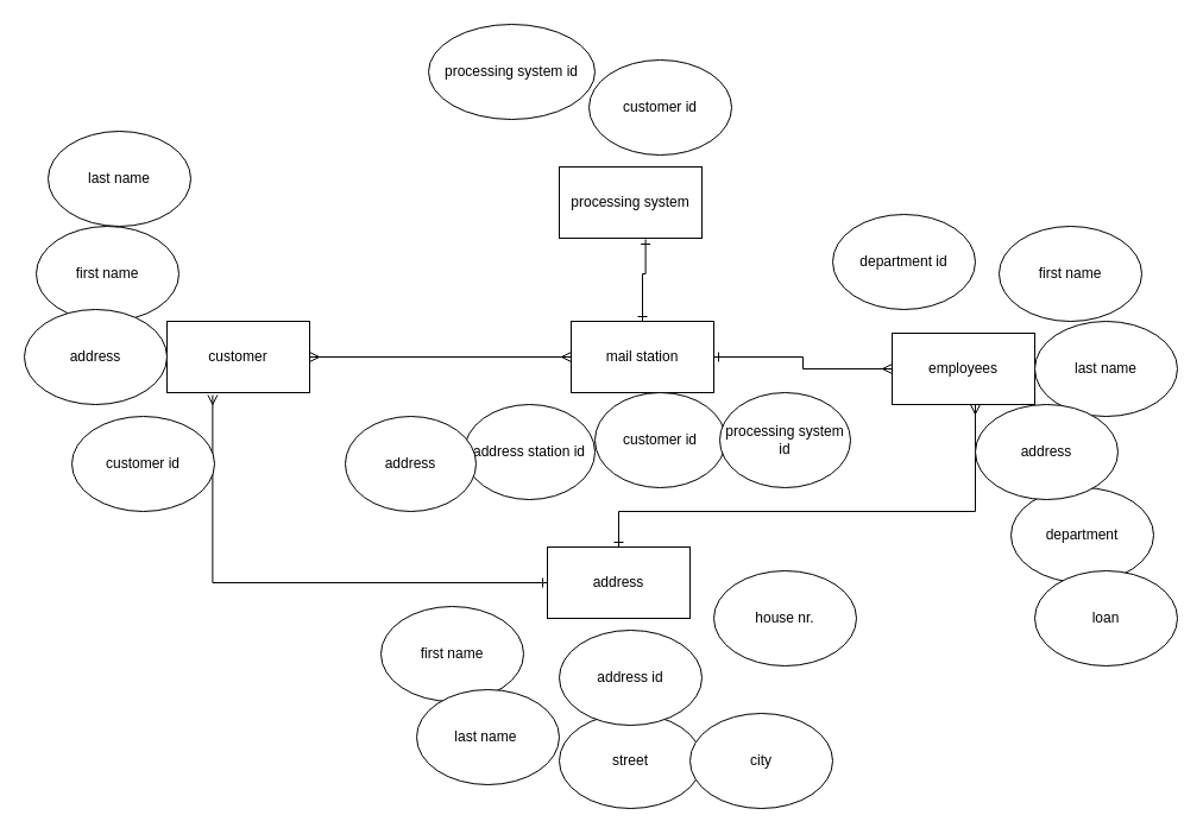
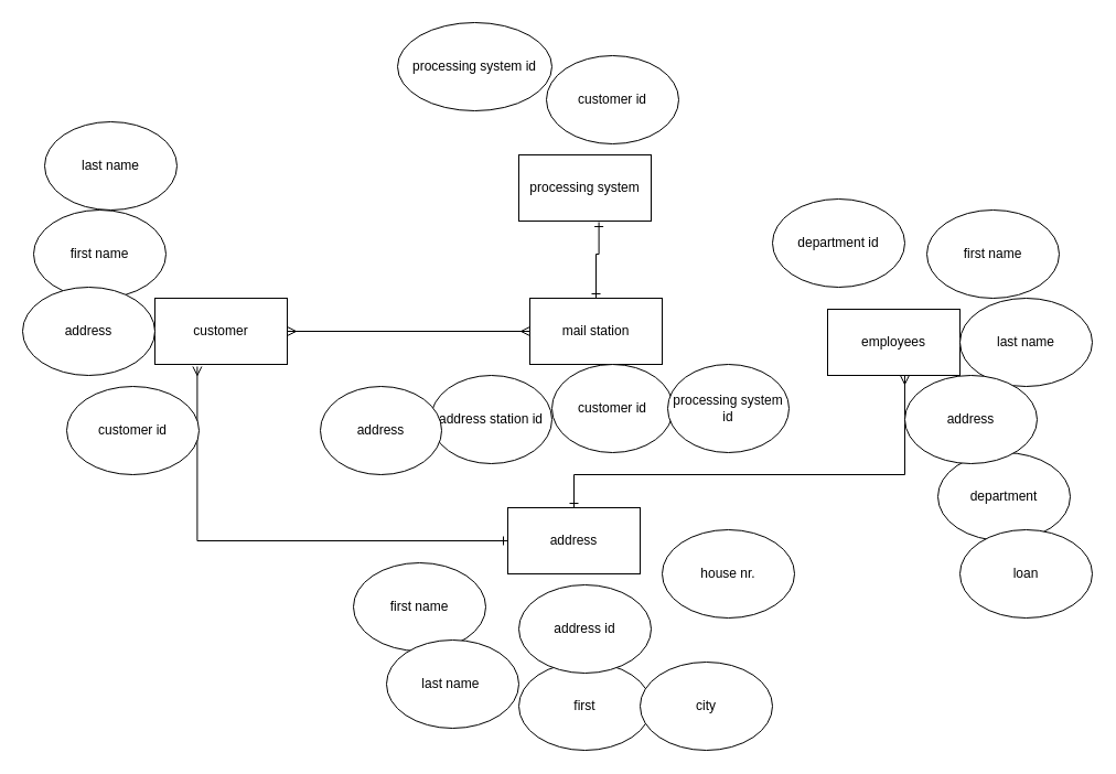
- <mxCell id="11" style="edgeStyle=orthogonalEdgeStyle;rounded=0;orthogonalLoop=1;jettySize=auto;html=1;entryX=0;entryY=0.5;entryDx=0;entryDy=0;startArrow=ERone;startFill=0;endArrow=ERmany;endFill=0;" parent="1" source="3" target="9" edge="1"><mxGeometry relative="1" as="geometry"><mxPoint x="600" y="300" as="sourcePoint" /><mxPoint x="629.76" y="310.16" as="targetPoint" /></mxGeometry></mxCell>
- <mxCell id="14" value="street" style="ellipse;whiteSpace=wrap;html=1;" parent="1" vertex="1"><mxGeometry x="470" y="600" width="120" height="80" as="geometry" /></mxCell>
+ <mxCell id="14" value="first" style="ellipse;whiteSpace=wrap;html=1;" parent="1" vertex="1"><mxGeometry x="470" y="600" width="120" height="80" as="geometry" /></mxCell>
